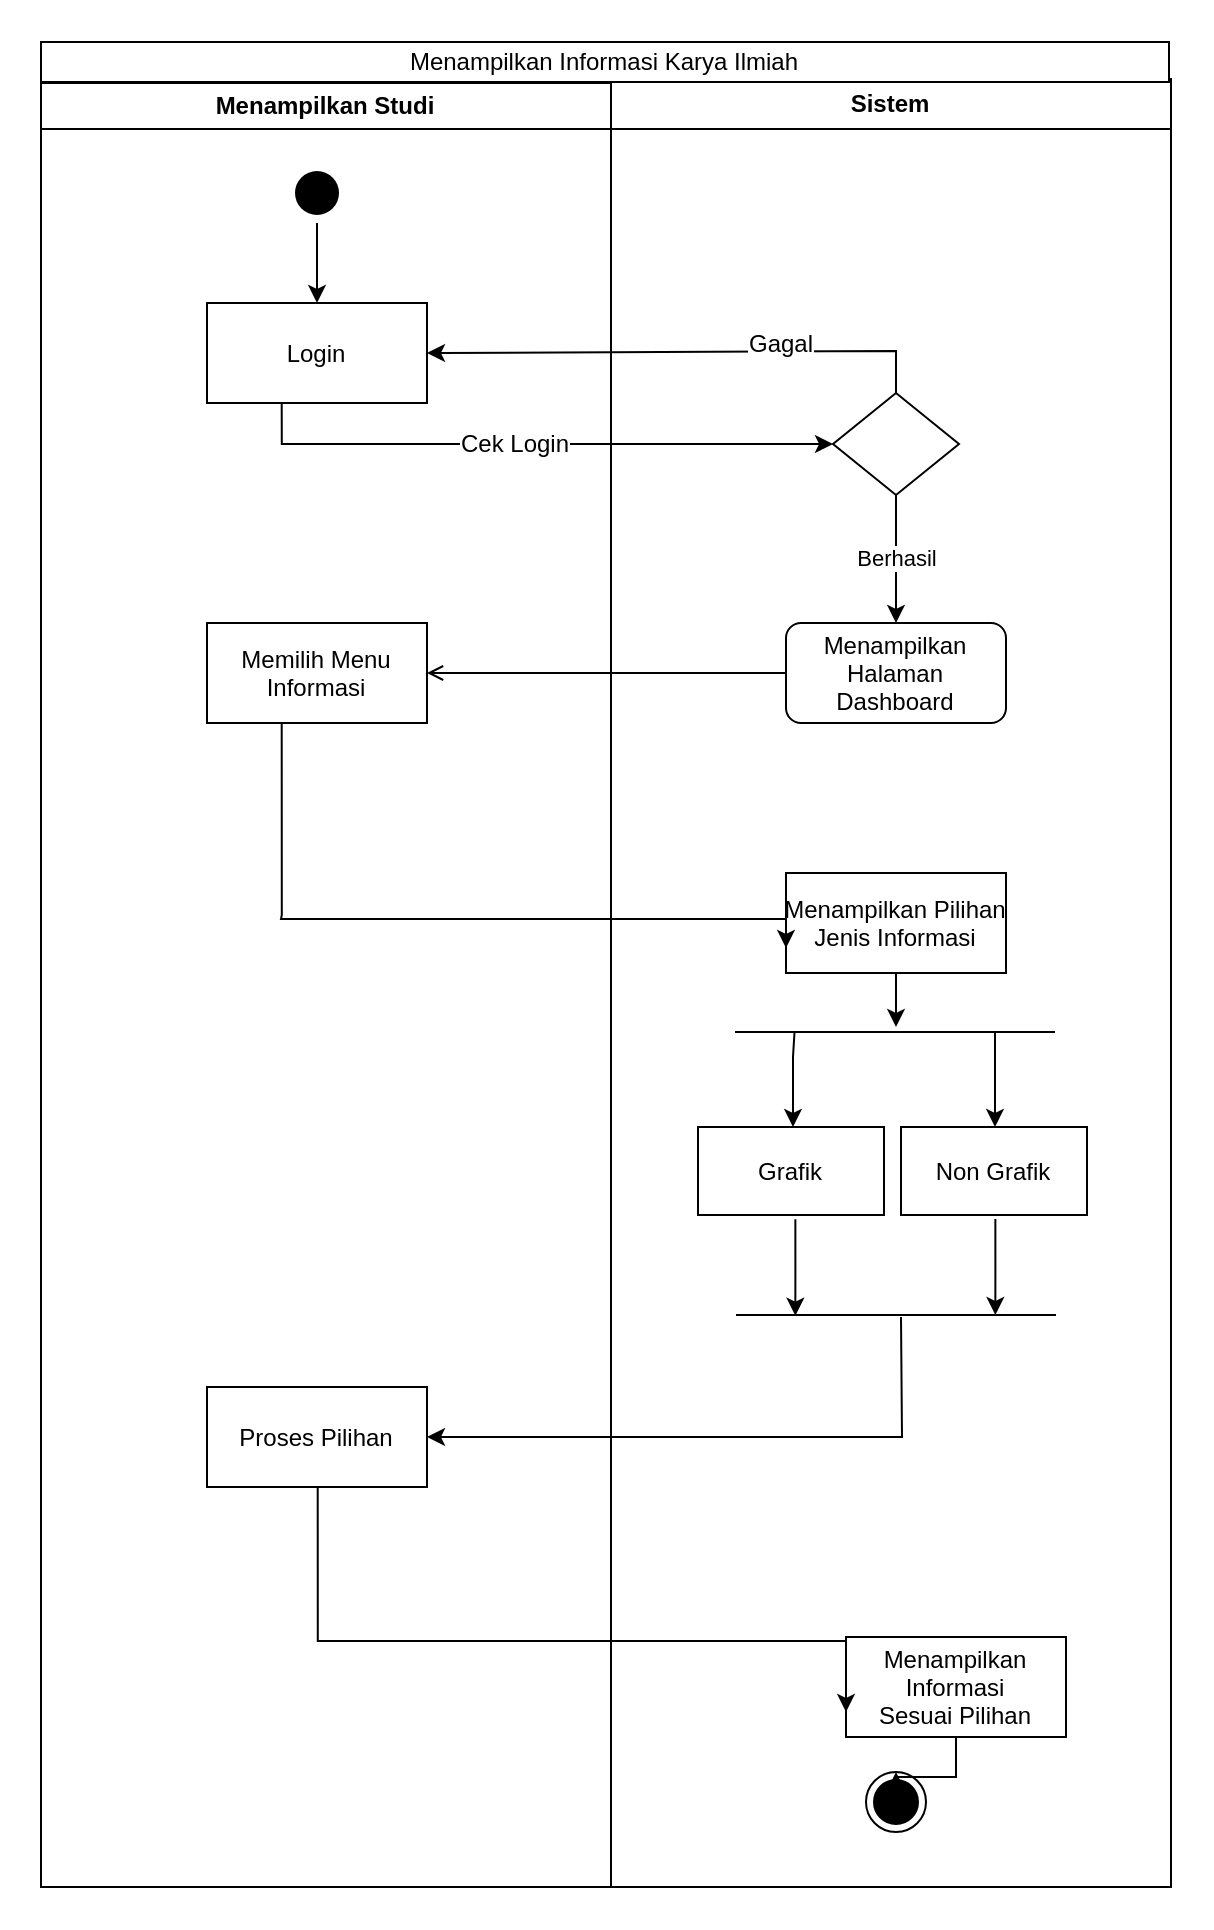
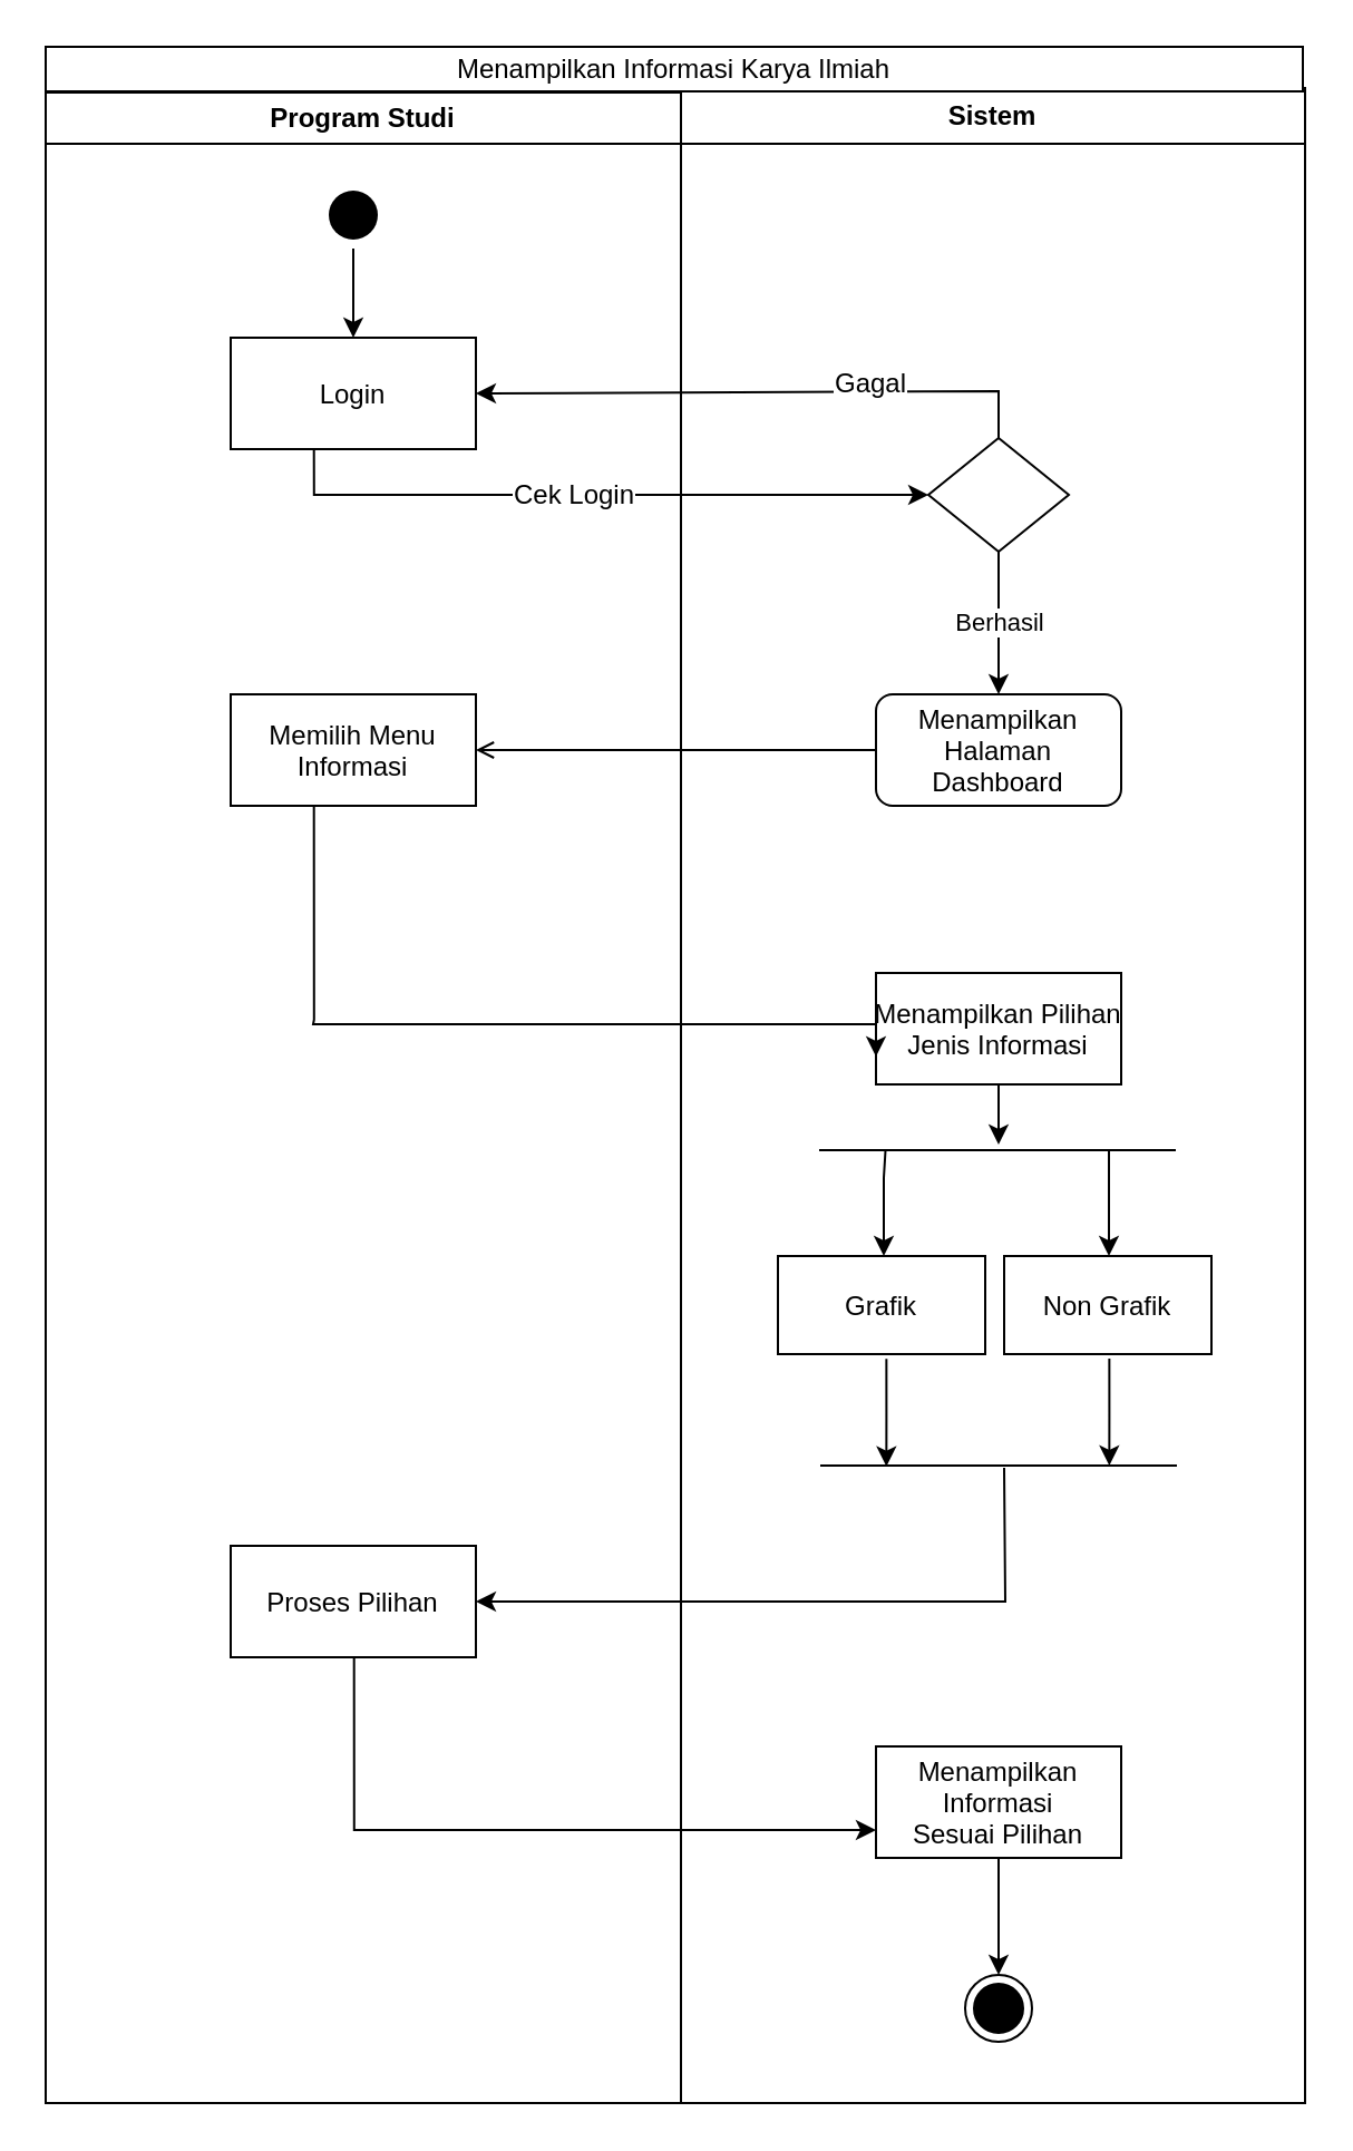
- <mxCell id="2" value="Menampilkan Studi" style="swimlane;whiteSpace=wrap" parent="1" vertex="1"><mxGeometry x="20" y="41" width="285" height="902" as="geometry" /></mxCell>
+ <mxCell id="2" value="Program Studi" style="swimlane;whiteSpace=wrap" parent="1" vertex="1"><mxGeometry x="20" y="41" width="285" height="902" as="geometry" /></mxCell>
- <mxCell id="14" value="Menampilkan&#10;Informasi&#10;Sesuai Pilihan" style="" vertex="1" parent="8"><mxGeometry x="117.5" y="779" width="110" height="50" as="geometry" /></mxCell>
+ <mxCell id="14" value="Menampilkan&#10;Informasi&#10;Sesuai Pilihan" style="" vertex="1" parent="8"><mxGeometry x="87.5" y="744" width="110" height="50" as="geometry" /></mxCell>
